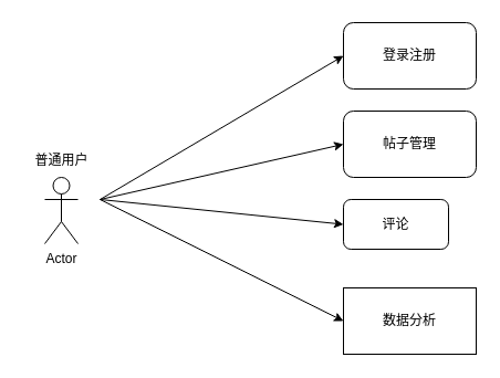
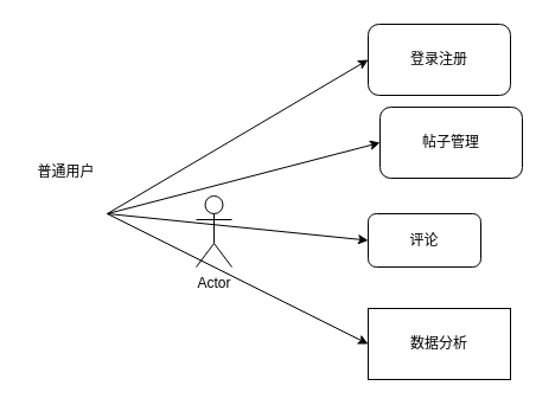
- <mxCell id="5" value="帖子管理" style="rounded=1;whiteSpace=wrap;html=1;" vertex="1" parent="1"><mxGeometry x="310" y="100" width="120" height="60" as="geometry" /></mxCell>
+ <mxCell id="5" value="帖子管理" style="rounded=1;whiteSpace=wrap;html=1;" vertex="1" parent="1"><mxGeometry x="320" y="90" width="120" height="60" as="geometry" /></mxCell>
- <mxCell id="2" value="Actor" style="shape=umlActor;verticalLabelPosition=bottom;verticalAlign=top;html=1;outlineConnect=0;" vertex="1" parent="1"><mxGeometry x="40" y="160" width="30" height="60" as="geometry" /></mxCell>
+ <mxCell id="2" value="Actor" style="shape=umlActor;verticalLabelPosition=bottom;verticalAlign=top;html=1;outlineConnect=0;" vertex="1" parent="1"><mxGeometry x="165" y="165" width="30" height="60" as="geometry" /></mxCell>
